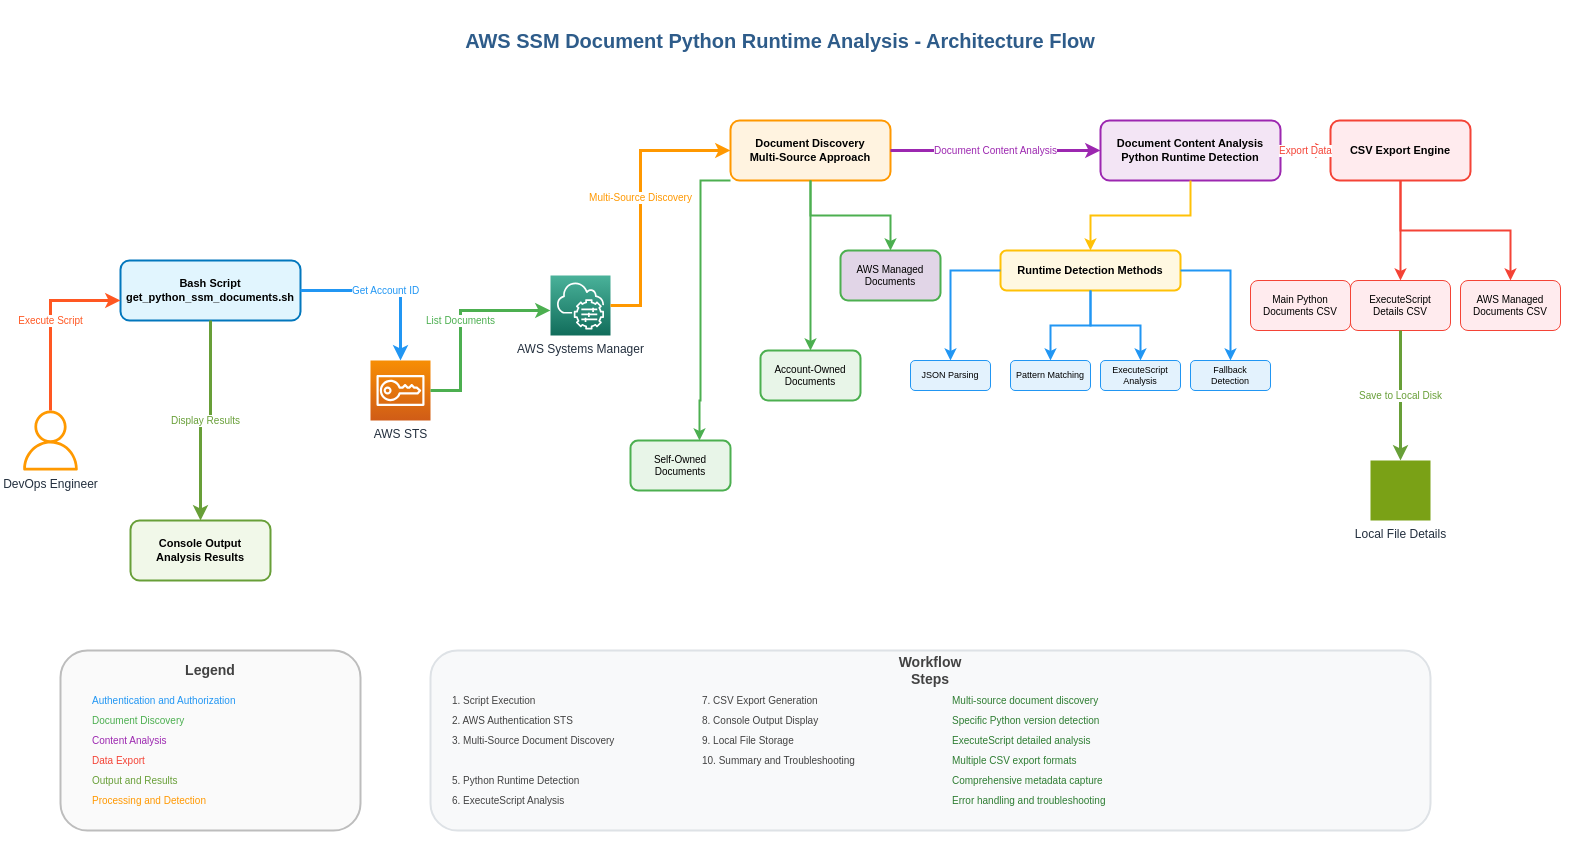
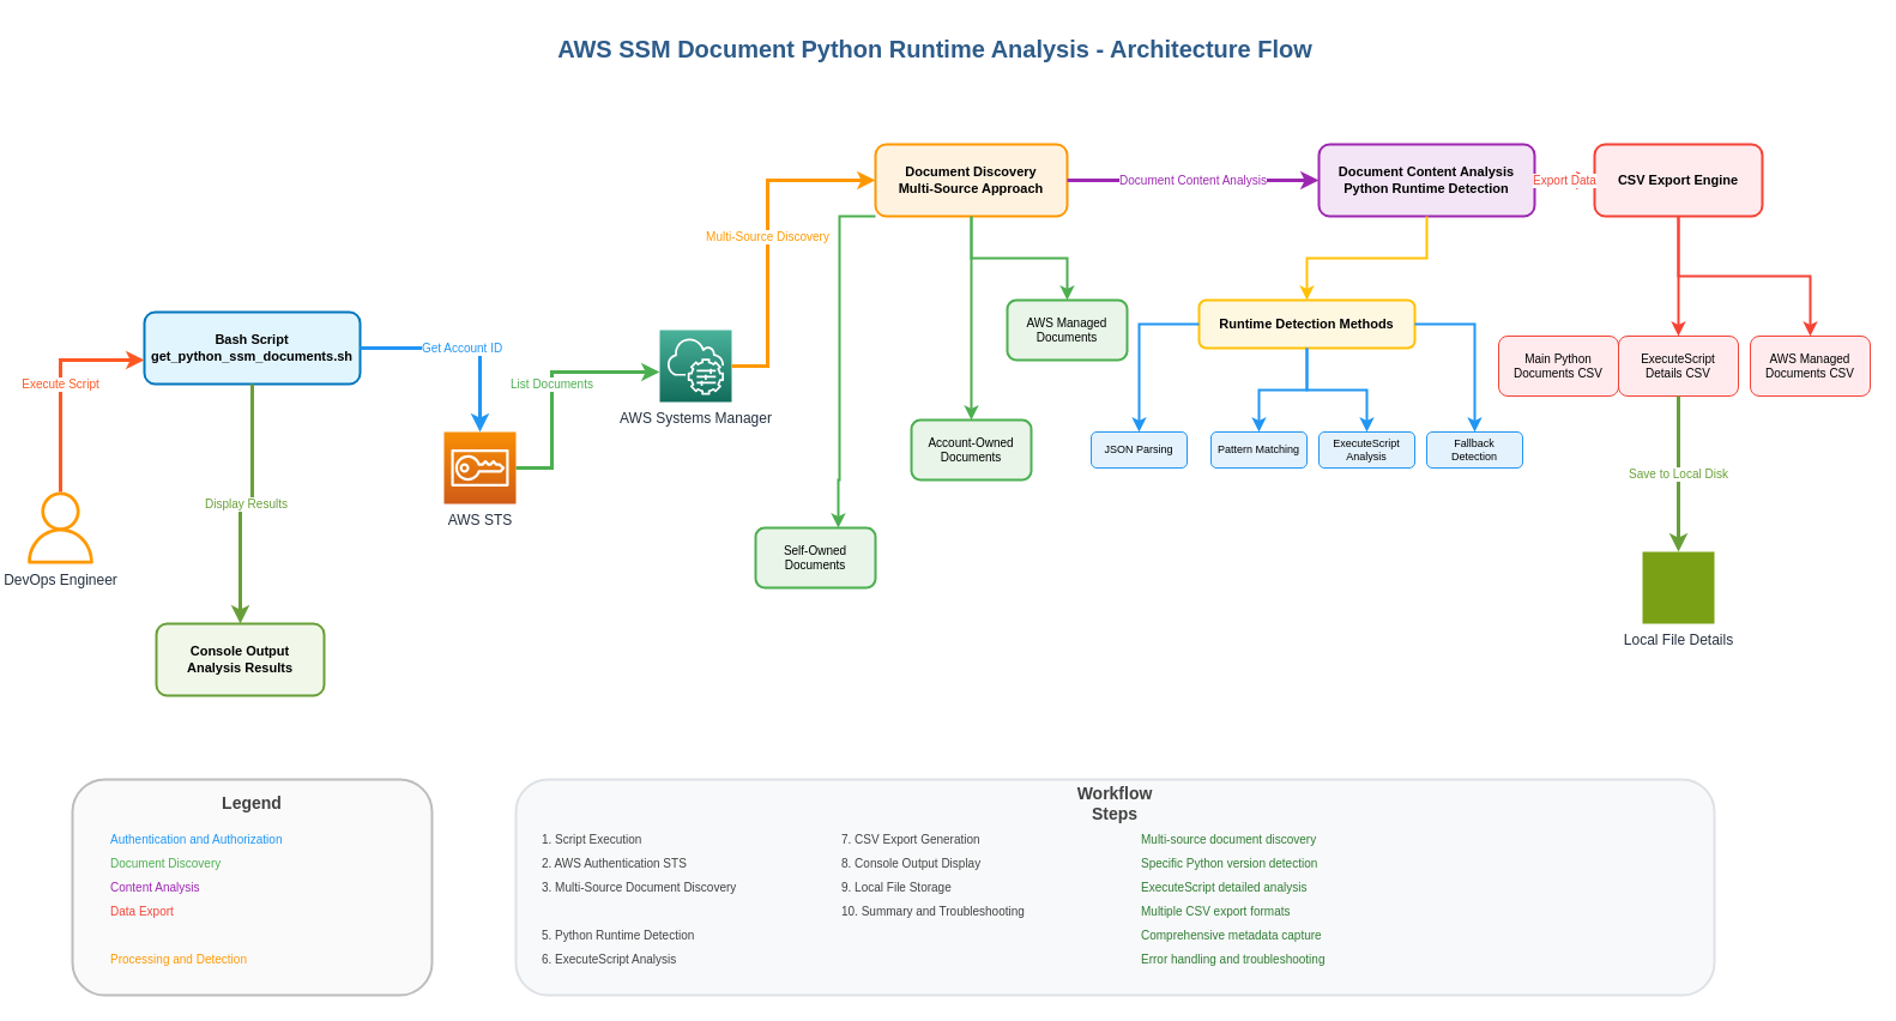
- <mxCell id="10" value="AWS Managed&#10;Documents" style="rounded=1;whiteSpace=wrap;html=1;fillColor=#e1d5e7;strokeColor=#4CAF50;strokeWidth=2;fontSize=10;" parent="1" vertex="1"><mxGeometry x="840" y="250" width="100" height="50" as="geometry" /></mxCell>
+ <mxCell id="10" value="AWS Managed&#10;Documents" style="rounded=1;whiteSpace=wrap;html=1;fillColor=#E8F5E8;strokeColor=#4CAF50;strokeWidth=2;fontSize=10;" parent="1" vertex="1"><mxGeometry x="840" y="250" width="100" height="50" as="geometry" /></mxCell>
- <mxCell id="47" value="Output and Results" style="text;html=1;strokeColor=none;fillColor=none;align=left;verticalAlign=middle;whiteSpace=wrap;rounded=0;fontSize=10;fontColor=#689F38;" parent="1" vertex="1"><mxGeometry x="90" y="770" width="180" height="20" as="geometry" /></mxCell>
